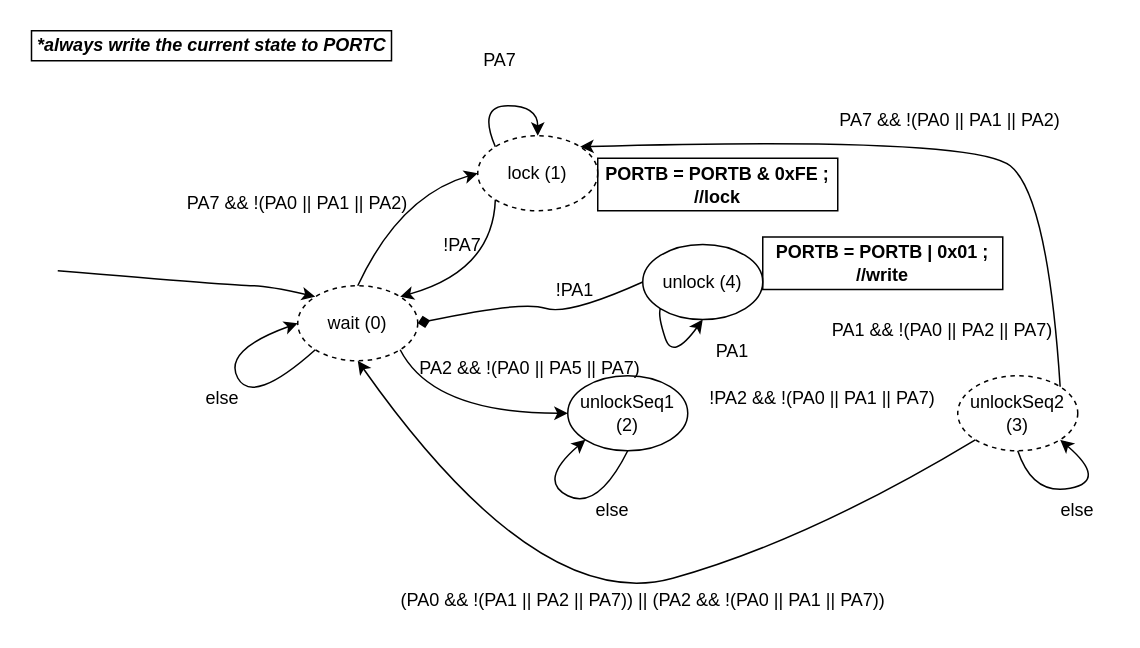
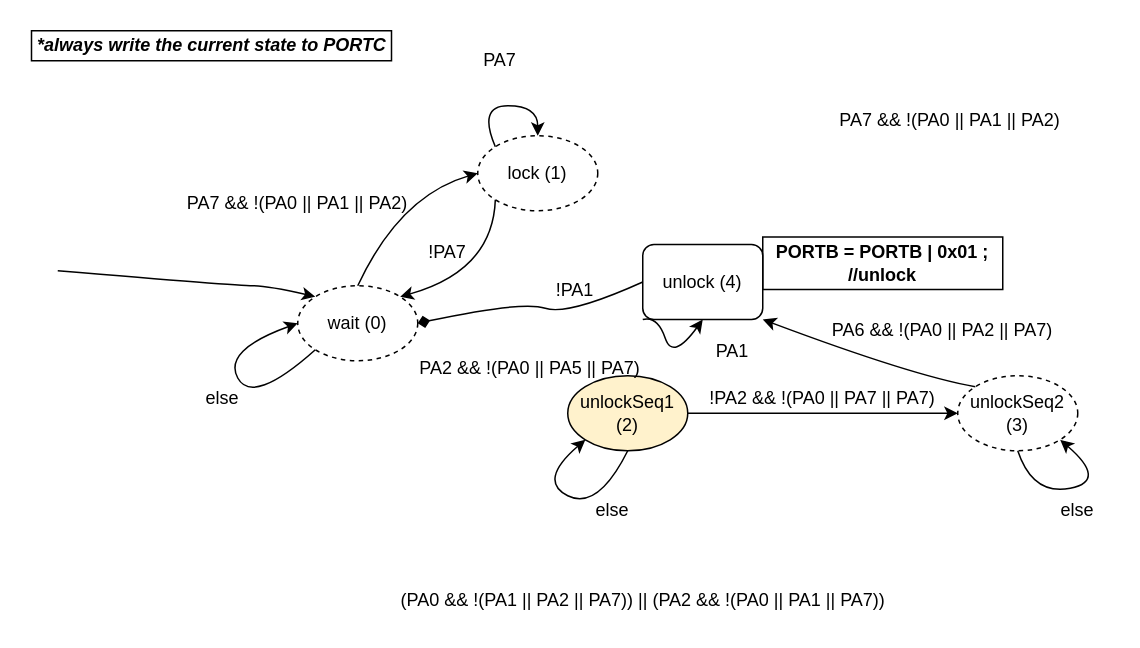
- <mxCell id="29" value="" style="curved=1;endArrow=classic;html=1;entryX=1;entryY=0;entryDx=0;entryDy=0;exitX=1;exitY=0;exitDx=0;exitDy=0;" edge="1" parent="1" source="19" target="4"><mxGeometry width="50" height="50" relative="1" as="geometry"><mxPoint x="558" y="130" as="sourcePoint" /><mxPoint x="608" y="80" as="targetPoint" /><Array as="points"><mxPoint x="698" y="130" /><mxPoint x="648" y="90" /></Array></mxGeometry></mxCell>
- <mxCell id="17" value="PORTB = PORTB &amp;amp; 0xFE ;&lt;br&gt;//lock" style="text;html=1;align=center;verticalAlign=middle;whiteSpace=wrap;rounded=0;fontStyle=1;strokeColor=#000000;" vertex="1" parent="1"><mxGeometry x="398" y="105" width="160" height="35" as="geometry" /></mxCell>
- <mxCell id="8" value="!PA7" style="text;html=1;strokeColor=none;fillColor=none;align=center;verticalAlign=middle;whiteSpace=wrap;rounded=0;" vertex="1" parent="1"><mxGeometry x="288" y="152.5" width="40" height="20" as="geometry" /></mxCell>
+ <mxCell id="8" value="!PA7" style="text;html=1;strokeColor=none;fillColor=none;align=center;verticalAlign=middle;whiteSpace=wrap;rounded=0;" vertex="1" parent="1"><mxGeometry x="278" y="157.5" width="40" height="20" as="geometry" /></mxCell>
- <mxCell id="25" value="PORTB = PORTB | 0x01 ;&lt;br&gt;//write" style="text;html=1;align=center;verticalAlign=middle;whiteSpace=wrap;rounded=0;fontStyle=1;strokeColor=#000000;" vertex="1" parent="1"><mxGeometry x="508" y="157.5" width="160" height="35" as="geometry" /></mxCell>
+ <mxCell id="25" value="PORTB = PORTB | 0x01 ;&lt;br&gt;//unlock" style="text;html=1;align=center;verticalAlign=middle;whiteSpace=wrap;rounded=0;fontStyle=1;strokeColor=#000000;" vertex="1" parent="1"><mxGeometry x="508" y="157.5" width="160" height="35" as="geometry" /></mxCell>
- <mxCell id="22" value="unlock (4)" style="ellipse;whiteSpace=wrap;html=1;" vertex="1" parent="1"><mxGeometry x="428" y="162.5" width="80" height="50" as="geometry" /></mxCell>
+ <mxCell id="22" value="unlock (4)" style="whiteSpace=wrap;html=1;rounded=1;" vertex="1" parent="1"><mxGeometry x="428" y="162.5" width="80" height="50" as="geometry" /></mxCell>
- <mxCell id="24" value="PA1 &amp;amp;&amp;amp; !(PA0 || PA2 || PA7)" style="text;html=1;strokeColor=none;fillColor=none;align=center;verticalAlign=middle;whiteSpace=wrap;rounded=0;" vertex="1" parent="1"><mxGeometry x="548" y="210" width="160" height="20" as="geometry" /></mxCell>
+ <mxCell id="24" value="PA6 &amp;amp;&amp;amp; !(PA0 || PA2 || PA7)" style="text;html=1;strokeColor=none;fillColor=none;align=center;verticalAlign=middle;whiteSpace=wrap;rounded=0;" vertex="1" parent="1"><mxGeometry x="548" y="210" width="160" height="20" as="geometry" /></mxCell>
+ <mxCell id="23" value="" style="curved=1;endArrow=classic;html=1;entryX=1;entryY=1;entryDx=0;entryDy=0;exitX=0;exitY=0;exitDx=0;exitDy=0;" edge="1" parent="1" source="19" target="22"><mxGeometry width="50" height="50" relative="1" as="geometry"><mxPoint x="608" y="230" as="sourcePoint" /><mxPoint x="658" y="180" as="targetPoint" /><Array as="points"><mxPoint x="608" y="250" /></Array></mxGeometry></mxCell>
- <mxCell id="20" value="!PA2 &amp;amp;&amp;amp; !(PA0 || PA1 || PA7)" style="text;html=1;strokeColor=none;fillColor=none;align=center;verticalAlign=middle;whiteSpace=wrap;rounded=0;" vertex="1" parent="1"><mxGeometry x="468" y="255" width="160" height="20" as="geometry" /></mxCell>
+ <mxCell id="20" value="!PA2 &amp;amp;&amp;amp; !(PA0 || PA7 || PA7)" style="text;html=1;strokeColor=none;fillColor=none;align=center;verticalAlign=middle;whiteSpace=wrap;rounded=0;" vertex="1" parent="1"><mxGeometry x="468" y="255" width="160" height="20" as="geometry" /></mxCell>
- <mxCell id="13" value="" style="curved=1;endArrow=classic;html=1;entryX=0;entryY=0.5;entryDx=0;entryDy=0;exitX=1;exitY=1;exitDx=0;exitDy=0;" edge="1" parent="1" source="2" target="12"><mxGeometry width="50" height="50" relative="1" as="geometry"><mxPoint x="188" y="150" as="sourcePoint" /><mxPoint x="219.716" y="207.322" as="targetPoint" /><Array as="points"><mxPoint x="288" y="275" /></Array></mxGeometry></mxCell>
- <mxCell id="12" value="unlockSeq1 (2)" style="ellipse;whiteSpace=wrap;html=1;" vertex="1" parent="1"><mxGeometry x="378" y="250" width="80" height="50" as="geometry" /></mxCell>
+ <mxCell id="12" value="unlockSeq1 (2)" style="ellipse;whiteSpace=wrap;html=1;fillColor=#fff2cc;" vertex="1" parent="1"><mxGeometry x="378" y="250" width="80" height="50" as="geometry" /></mxCell>
+ <mxCell id="11" style="edgeStyle=orthogonalEdgeStyle;rounded=0;orthogonalLoop=1;jettySize=auto;html=1;exitX=1;exitY=0.5;exitDx=0;exitDy=0;entryX=0;entryY=0.5;entryDx=0;entryDy=0;" edge="1" parent="1" source="12" target="19"><mxGeometry relative="1" as="geometry" /></mxCell>
- <mxCell id="26" value="" style="curved=1;endArrow=classic;html=1;entryX=0.5;entryY=1;entryDx=0;entryDy=0;exitX=0;exitY=1;exitDx=0;exitDy=0;" edge="1" parent="1" source="19" target="2"><mxGeometry width="50" height="50" relative="1" as="geometry"><mxPoint x="468" y="440" as="sourcePoint" /><mxPoint x="518" y="390" as="targetPoint" /><Array as="points"><mxPoint x="538" y="360" /><mxPoint x="358" y="410" /></Array></mxGeometry></mxCell>
